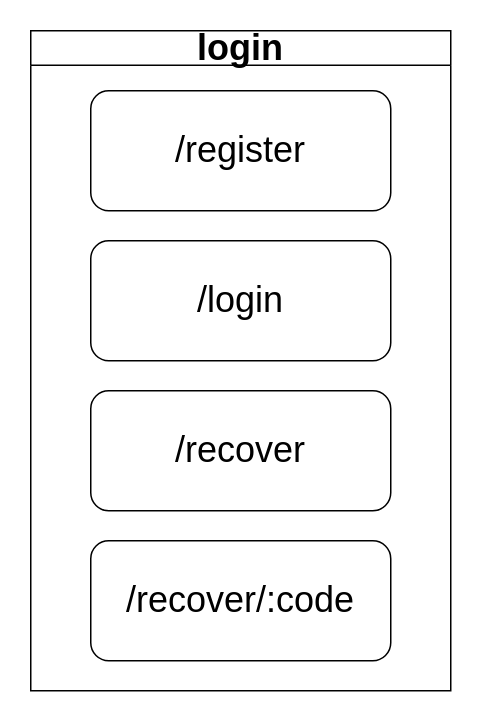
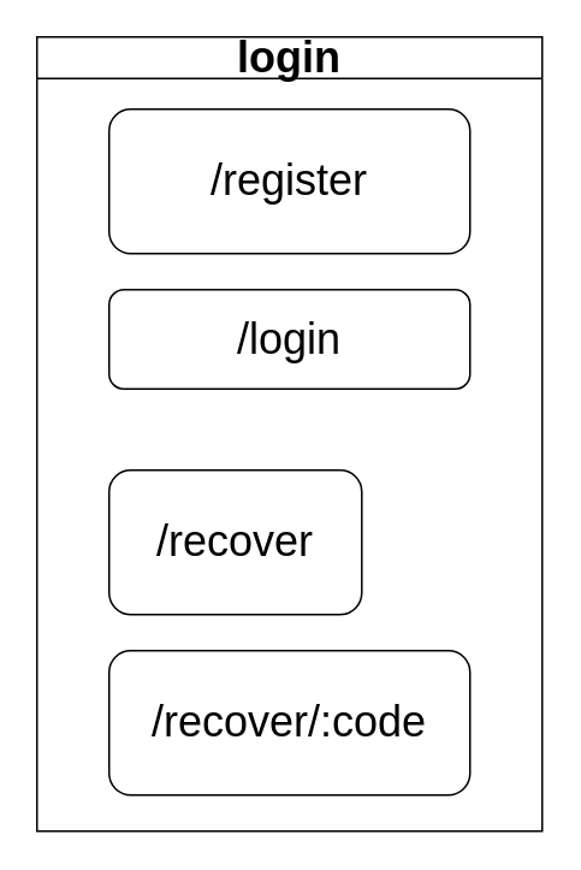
- <mxCell id="3" value="/login" style="rounded=1;whiteSpace=wrap;html=1;fontSize=24;" vertex="1" parent="1"><mxGeometry x="60" y="160" width="200" height="80" as="geometry" /></mxCell>
+ <mxCell id="3" value="/login" style="rounded=1;whiteSpace=wrap;html=1;fontSize=24;" vertex="1" parent="1"><mxGeometry x="60" y="160" width="200" height="55" as="geometry" /></mxCell>
- <mxCell id="4" value="/recover" style="rounded=1;whiteSpace=wrap;html=1;fontSize=24;" vertex="1" parent="1"><mxGeometry x="60" y="260" width="200" height="80" as="geometry" /></mxCell>
+ <mxCell id="4" value="/recover" style="rounded=1;whiteSpace=wrap;html=1;fontSize=24;" vertex="1" parent="1"><mxGeometry x="60" y="260" width="140" height="80" as="geometry" /></mxCell>
